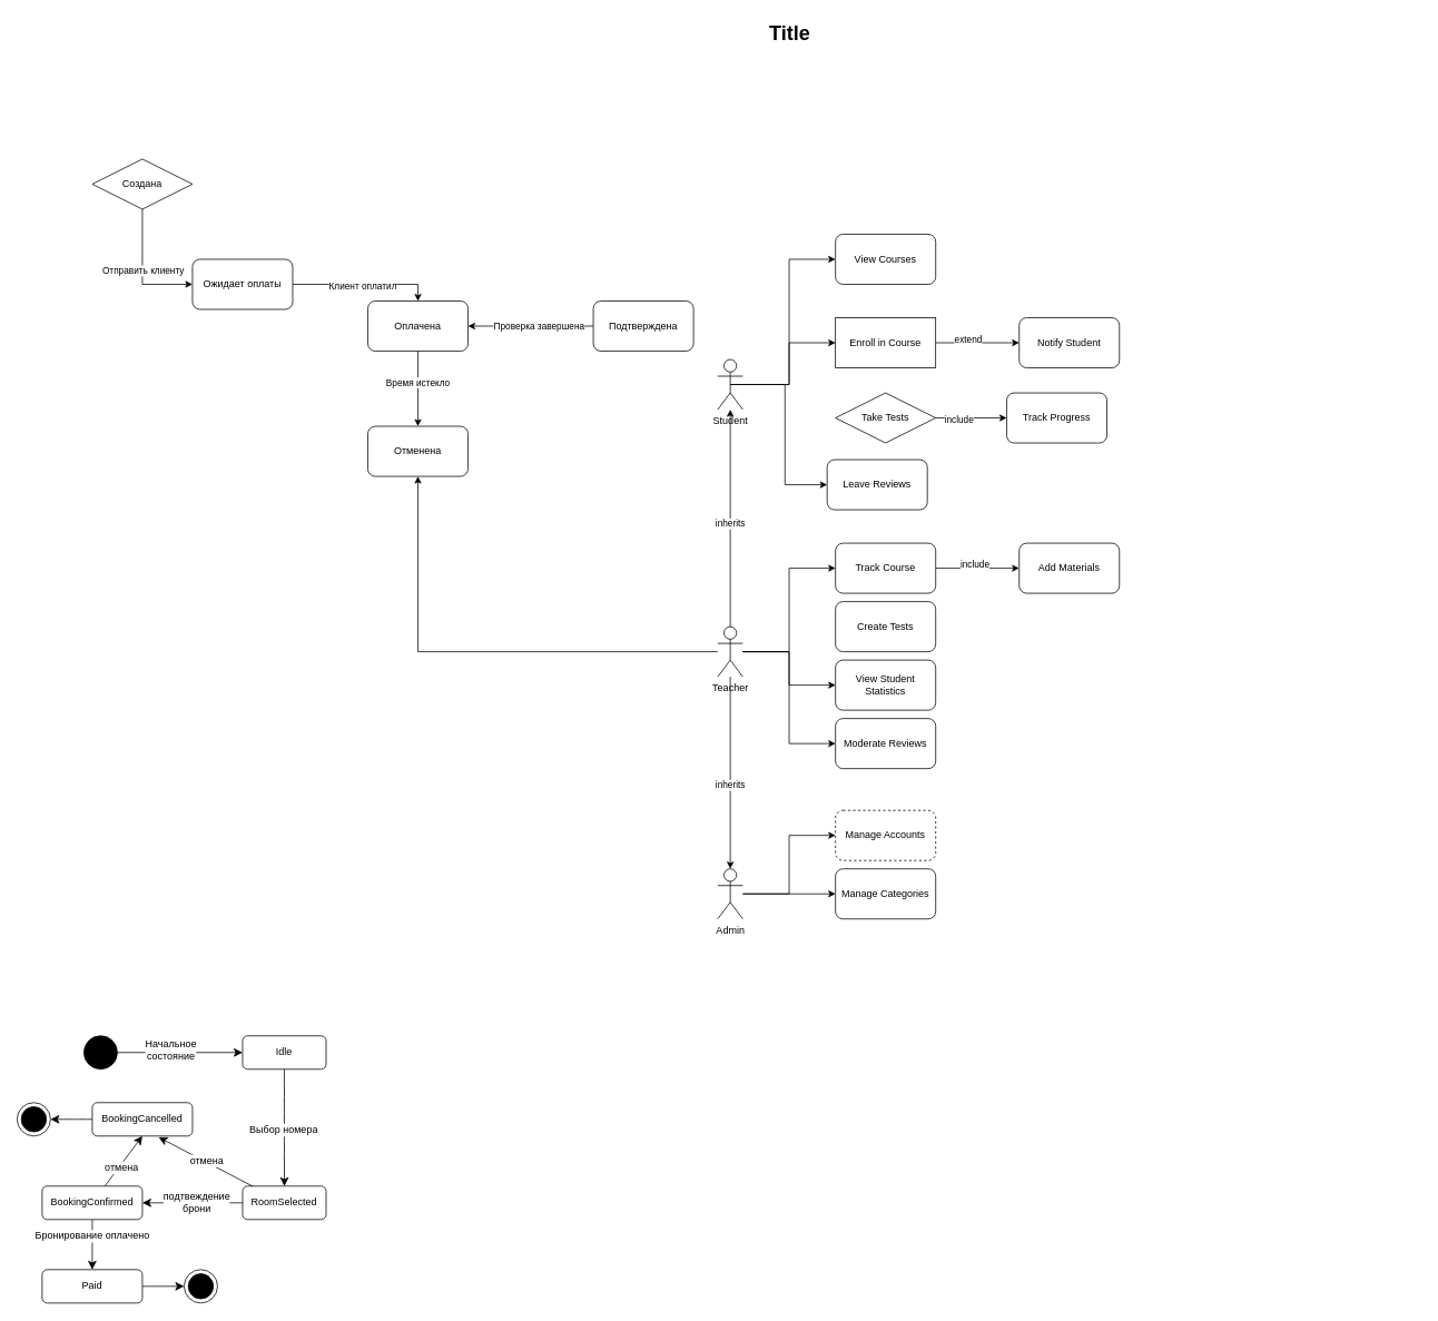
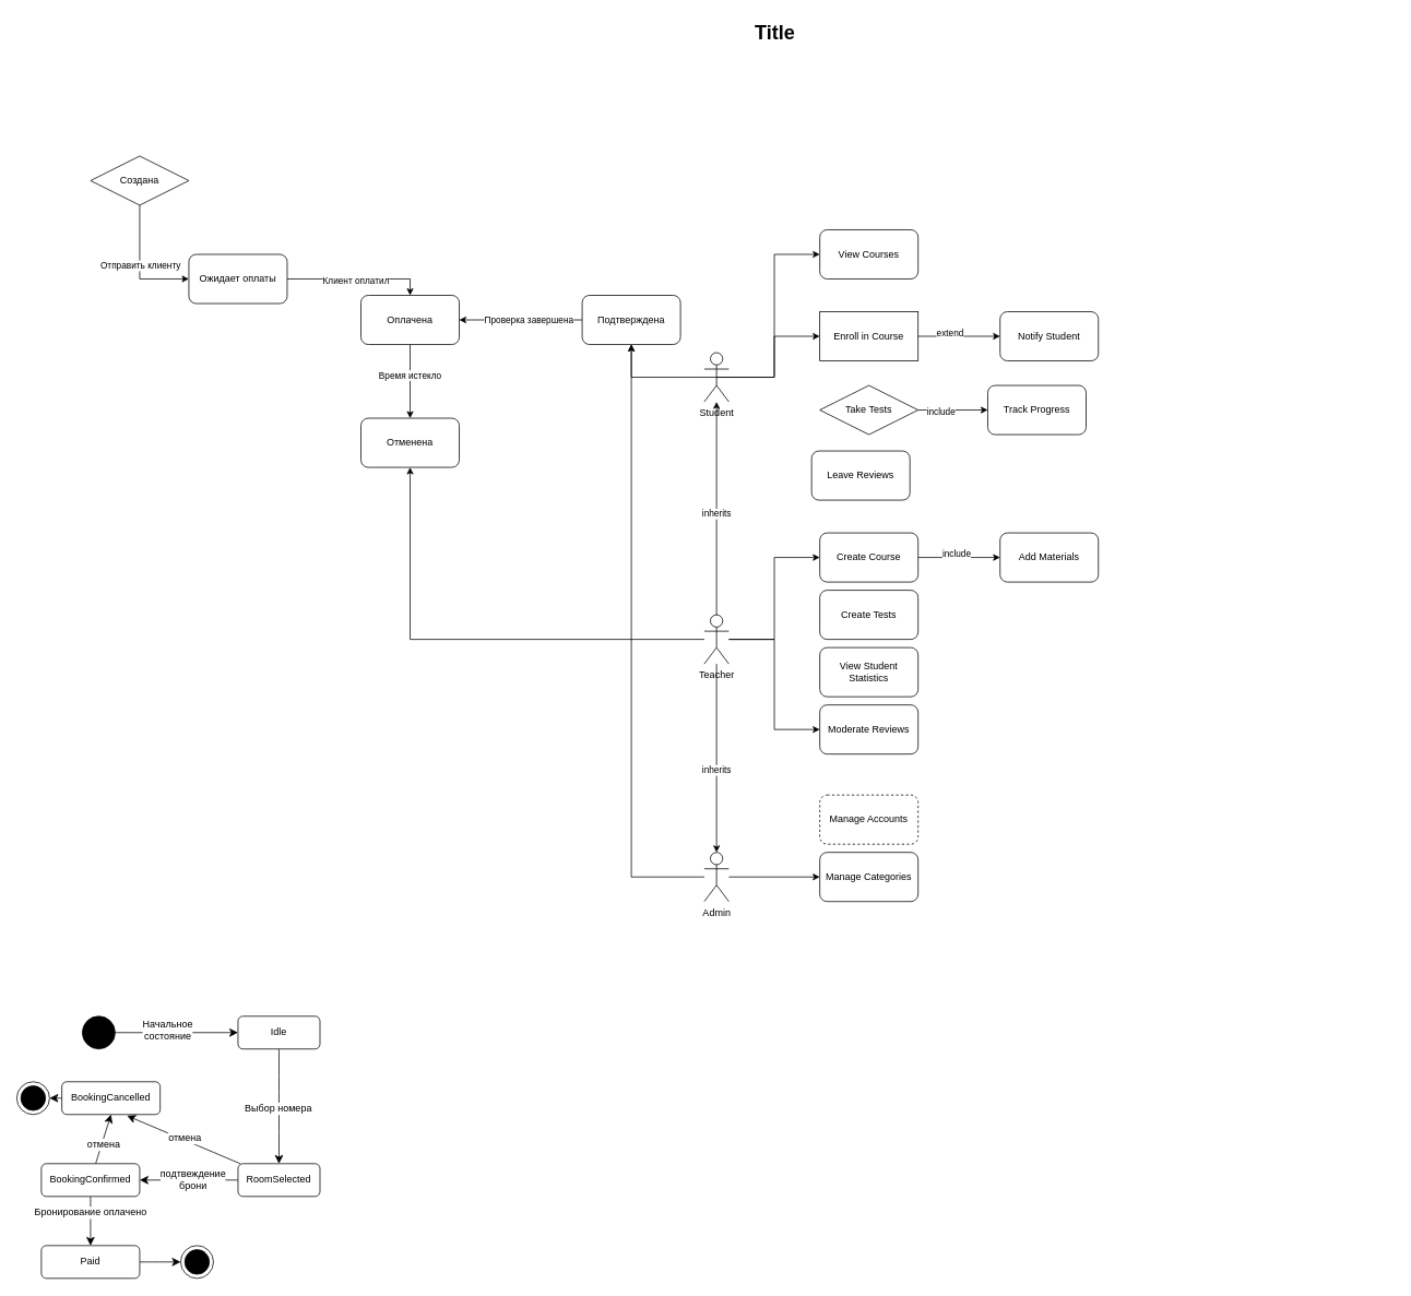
- <mxCell id="7" value="" style="edgeStyle=orthogonalEdgeStyle;rounded=0;orthogonalLoop=1;jettySize=auto;html=1;entryX=0;entryY=0.5;entryDx=0;entryDy=0;exitX=0.5;exitY=0.5;exitDx=0;exitDy=0;exitPerimeter=0;" parent="1" source="3" target="6" edge="1"><mxGeometry relative="1" as="geometry"><mxPoint x="900" y="510" as="sourcePoint" /><mxPoint x="1010" y="510" as="targetPoint" /></mxGeometry></mxCell>
+ <mxCell id="7" value="" style="edgeStyle=orthogonalEdgeStyle;rounded=0;orthogonalLoop=1;jettySize=auto;html=1;exitX=0.5;exitY=0.5;exitDx=0;exitDy=0;exitPerimeter=0;" parent="1" source="3" target="46" edge="1"><mxGeometry relative="1" as="geometry"><mxPoint x="900" y="510" as="sourcePoint" /><mxPoint x="1010" y="510" as="targetPoint" /></mxGeometry></mxCell>
- <mxCell id="31" value="Track Course" style="rounded=1;whiteSpace=wrap;html=1;" parent="1" vertex="1"><mxGeometry x="1000" y="650" width="120" height="60" as="geometry" /></mxCell>
+ <mxCell id="31" value="Create Course" style="rounded=1;whiteSpace=wrap;html=1;" parent="1" vertex="1"><mxGeometry x="1000" y="650" width="120" height="60" as="geometry" /></mxCell>
- <mxCell id="23" style="edgeStyle=orthogonalEdgeStyle;rounded=0;orthogonalLoop=1;jettySize=auto;html=1;entryX=0;entryY=0.5;entryDx=0;entryDy=0;" parent="1" source="25" target="33" edge="1"><mxGeometry relative="1" as="geometry" /></mxCell>
- <mxCell id="26" style="edgeStyle=orthogonalEdgeStyle;rounded=0;orthogonalLoop=1;jettySize=auto;html=1;entryX=0;entryY=0.5;entryDx=0;entryDy=0;" parent="1" source="28" target="34" edge="1"><mxGeometry relative="1" as="geometry" /></mxCell>
+ <mxCell id="26" style="edgeStyle=orthogonalEdgeStyle;rounded=0;orthogonalLoop=1;jettySize=auto;html=1;" parent="1" source="28" target="46" edge="1"><mxGeometry relative="1" as="geometry" /></mxCell>
- <mxCell id="67" value="BookingCancelled" style="shape=rect;rounded=1;html=1;whiteSpace=wrap;align=center;" vertex="1" parent="1"><mxGeometry x="110" y="1320" width="120" height="40" as="geometry" /></mxCell>
+ <mxCell id="67" value="BookingCancelled" style="shape=rect;rounded=1;html=1;whiteSpace=wrap;align=center;" vertex="1" parent="1"><mxGeometry x="75" y="1320" width="120" height="40" as="geometry" /></mxCell>
